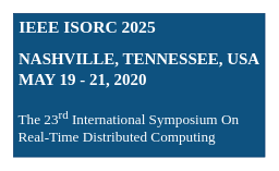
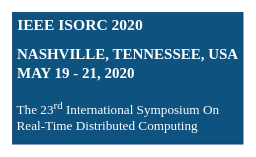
- <mxCell id="2" value="&lt;h1 style=&quot;font-size: 26px&quot;&gt;&lt;font face=&quot;Times New Roman&quot;&gt;&lt;font style=&quot;font-size: 26px&quot;&gt;&amp;nbsp;IEEE &lt;/font&gt;&lt;font style=&quot;font-size: 26px&quot;&gt;ISORC&lt;/font&gt;&lt;font style=&quot;font-size: 26px&quot;&gt; 2025&lt;/font&gt;&lt;/font&gt;&lt;/h1&gt;&lt;h1 style=&quot;font-size: 26px&quot;&gt;&lt;font face=&quot;Times New Roman&quot; style=&quot;font-size: 25px&quot;&gt;&lt;font style=&quot;font-size: 25px&quot;&gt;&amp;nbsp;NASHVILLE, TENNESSEE, USA&lt;br&gt;&amp;nbsp;MAY 19 - 21, 2020&lt;/font&gt;&lt;br&gt;&lt;/font&gt;&lt;/h1&gt;&lt;h4 style=&quot;font-size: 22px&quot;&gt;&lt;font style=&quot;font-size: 22px ; font-weight: normal&quot; face=&quot;Times New Roman&quot;&gt;&amp;nbsp;The 23&lt;sup&gt;rd&lt;/sup&gt; International Symposium On&amp;nbsp; &amp;nbsp;Real-Time Distributed Computing&lt;/font&gt;&lt;/h4&gt;" style="rounded=0;whiteSpace=wrap;html=1;align=left;fillColor=#0E5280;strokeColor=#003366;fontColor=#ffffff;" vertex="1" parent="1"><mxGeometry x="20" y="20" width="385" height="220" as="geometry" /></mxCell>
+ <mxCell id="2" value="&lt;h1 style=&quot;font-size: 26px&quot;&gt;&lt;font face=&quot;Times New Roman&quot;&gt;&lt;font style=&quot;font-size: 26px&quot;&gt;&amp;nbsp;IEEE &lt;/font&gt;&lt;font style=&quot;font-size: 26px&quot;&gt;ISORC&lt;/font&gt;&lt;font style=&quot;font-size: 26px&quot;&gt; 2020&lt;/font&gt;&lt;/font&gt;&lt;/h1&gt;&lt;h1 style=&quot;font-size: 26px&quot;&gt;&lt;font face=&quot;Times New Roman&quot; style=&quot;font-size: 25px&quot;&gt;&lt;font style=&quot;font-size: 25px&quot;&gt;&amp;nbsp;NASHVILLE, TENNESSEE, USA&lt;br&gt;&amp;nbsp;MAY 19 - 21, 2020&lt;/font&gt;&lt;br&gt;&lt;/font&gt;&lt;/h1&gt;&lt;h4 style=&quot;font-size: 22px&quot;&gt;&lt;font style=&quot;font-size: 22px ; font-weight: normal&quot; face=&quot;Times New Roman&quot;&gt;&amp;nbsp;The 23&lt;sup&gt;rd&lt;/sup&gt; International Symposium On&amp;nbsp; &amp;nbsp;Real-Time Distributed Computing&lt;/font&gt;&lt;/h4&gt;" style="rounded=0;whiteSpace=wrap;html=1;align=left;fillColor=#0E5280;strokeColor=#003366;fontColor=#ffffff;" vertex="1" parent="1"><mxGeometry x="20" y="20" width="385" height="220" as="geometry" /></mxCell>
